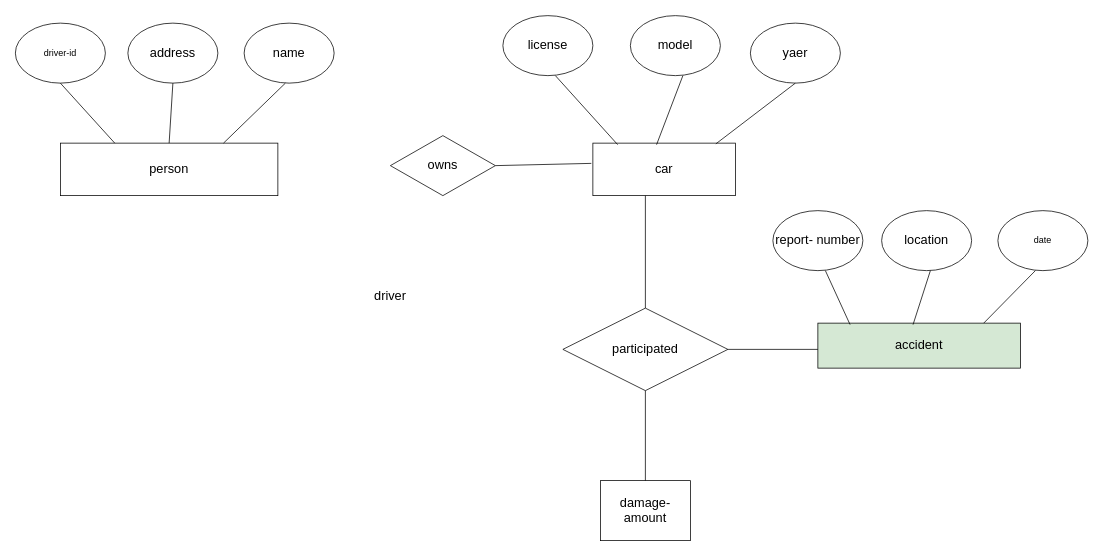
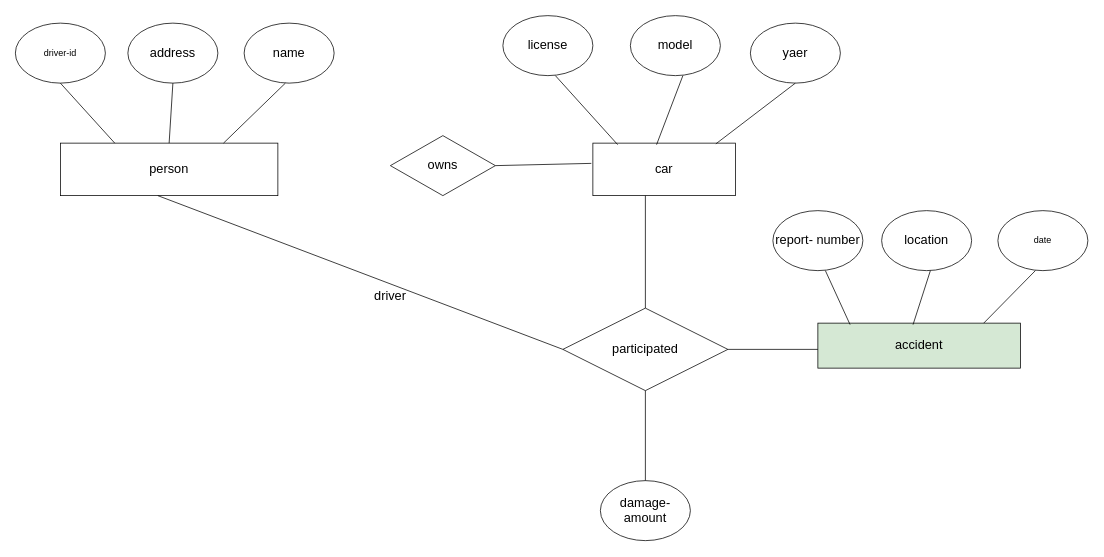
+ <mxCell id="30" value="" style="endArrow=none;html=1;rounded=0;entryX=0;entryY=0.5;entryDx=0;entryDy=0;exitX=0.448;exitY=1;exitDx=0;exitDy=0;exitPerimeter=0;strokeWidth=1;fontSize=17;" edge="1" parent="1" source="2" target="11"><mxGeometry width="50" height="50" relative="1" as="geometry"><mxPoint x="520" y="340" as="sourcePoint" /><mxPoint x="570" y="290" as="targetPoint" /></mxGeometry></mxCell>
- <mxCell id="12" value="damage-amount" style="whiteSpace=wrap;html=1;strokeWidth=1;fontSize=17;rounded=0;" vertex="1" parent="1"><mxGeometry x="800" y="640" width="120" height="80" as="geometry" /></mxCell>
+ <mxCell id="12" value="damage-amount" style="ellipse;whiteSpace=wrap;html=1;strokeWidth=1;fontSize=17;" vertex="1" parent="1"><mxGeometry x="800" y="640" width="120" height="80" as="geometry" /></mxCell>
